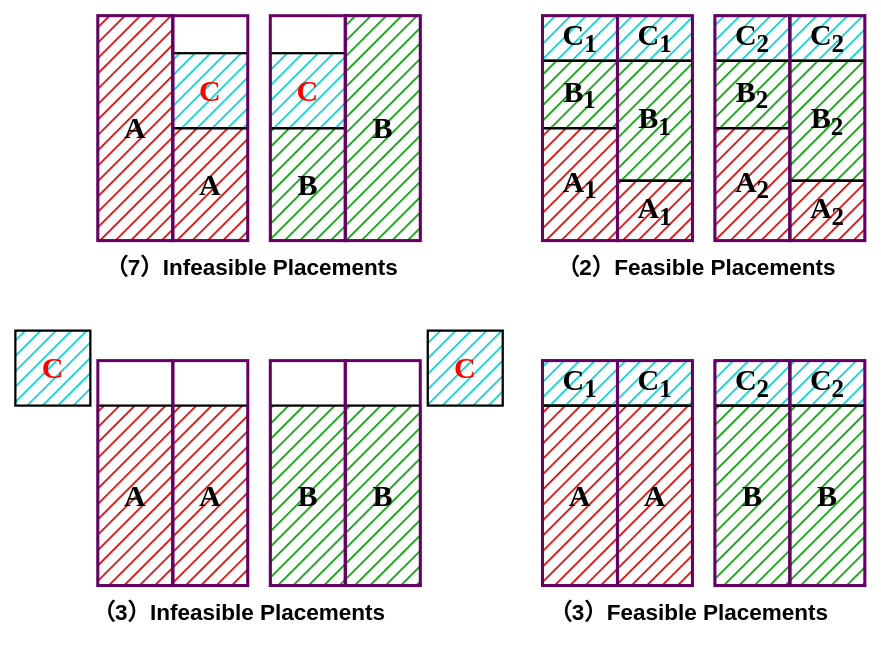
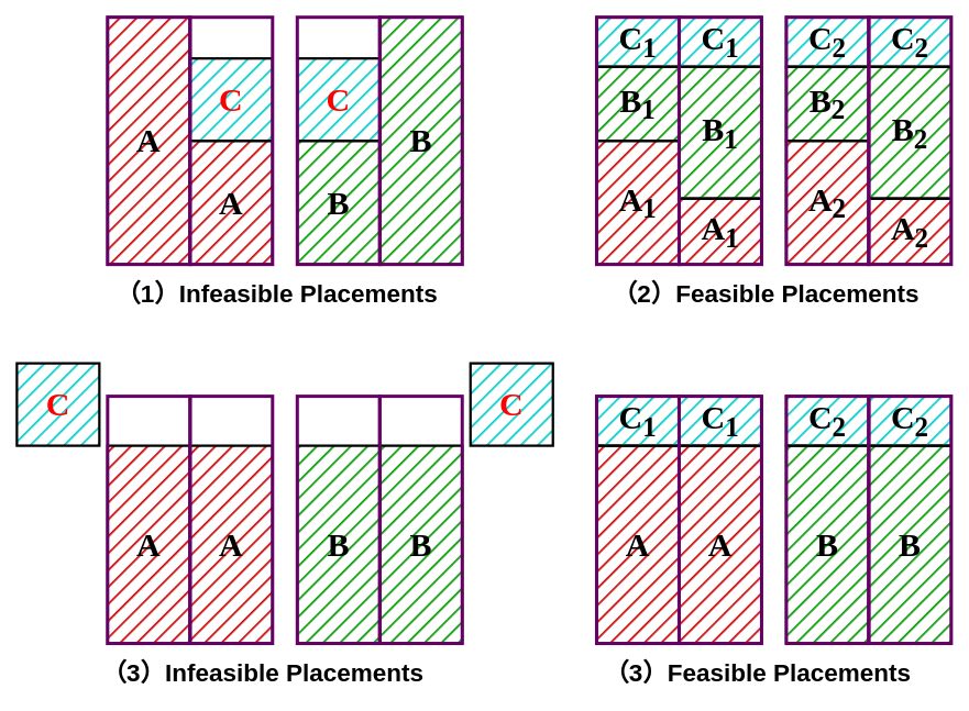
- <mxCell id="48" value="&lt;font&gt;（7）Infeasible Placements&lt;/font&gt;" style="text;html=1;align=center;verticalAlign=middle;resizable=0;points=[];autosize=1;strokeColor=none;fillColor=none;fontColor=#000000;fontSize=30;fontStyle=1" vertex="1" parent="1"><mxGeometry y="330" width="410" height="50" as="geometry" x="130" /></mxCell>
+ <mxCell id="48" value="&lt;font&gt;（1）Infeasible Placements&lt;/font&gt;" style="text;html=1;align=center;verticalAlign=middle;resizable=0;points=[];autosize=1;strokeColor=none;fillColor=none;fontColor=#000000;fontSize=30;fontStyle=1" vertex="1" parent="1"><mxGeometry y="330" width="410" height="50" as="geometry" x="130" /></mxCell>
